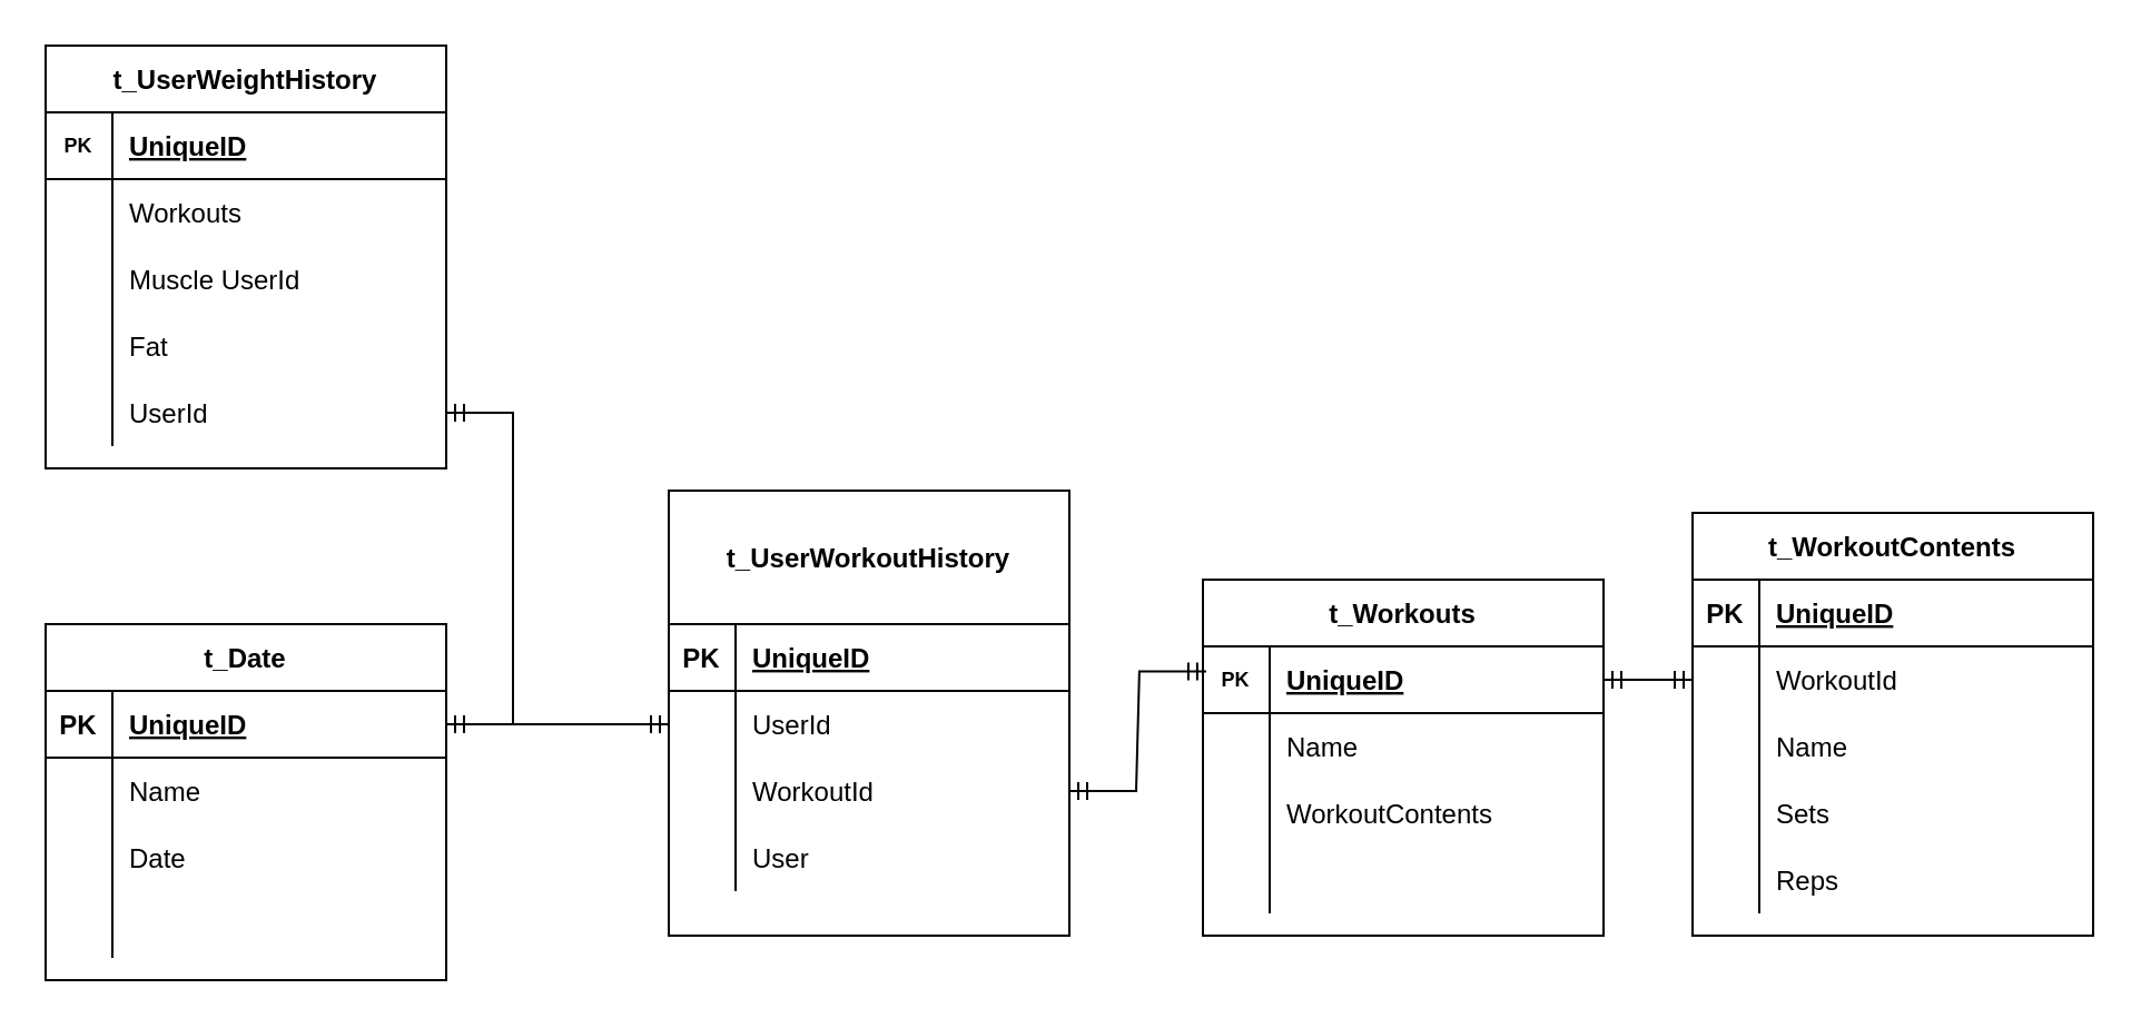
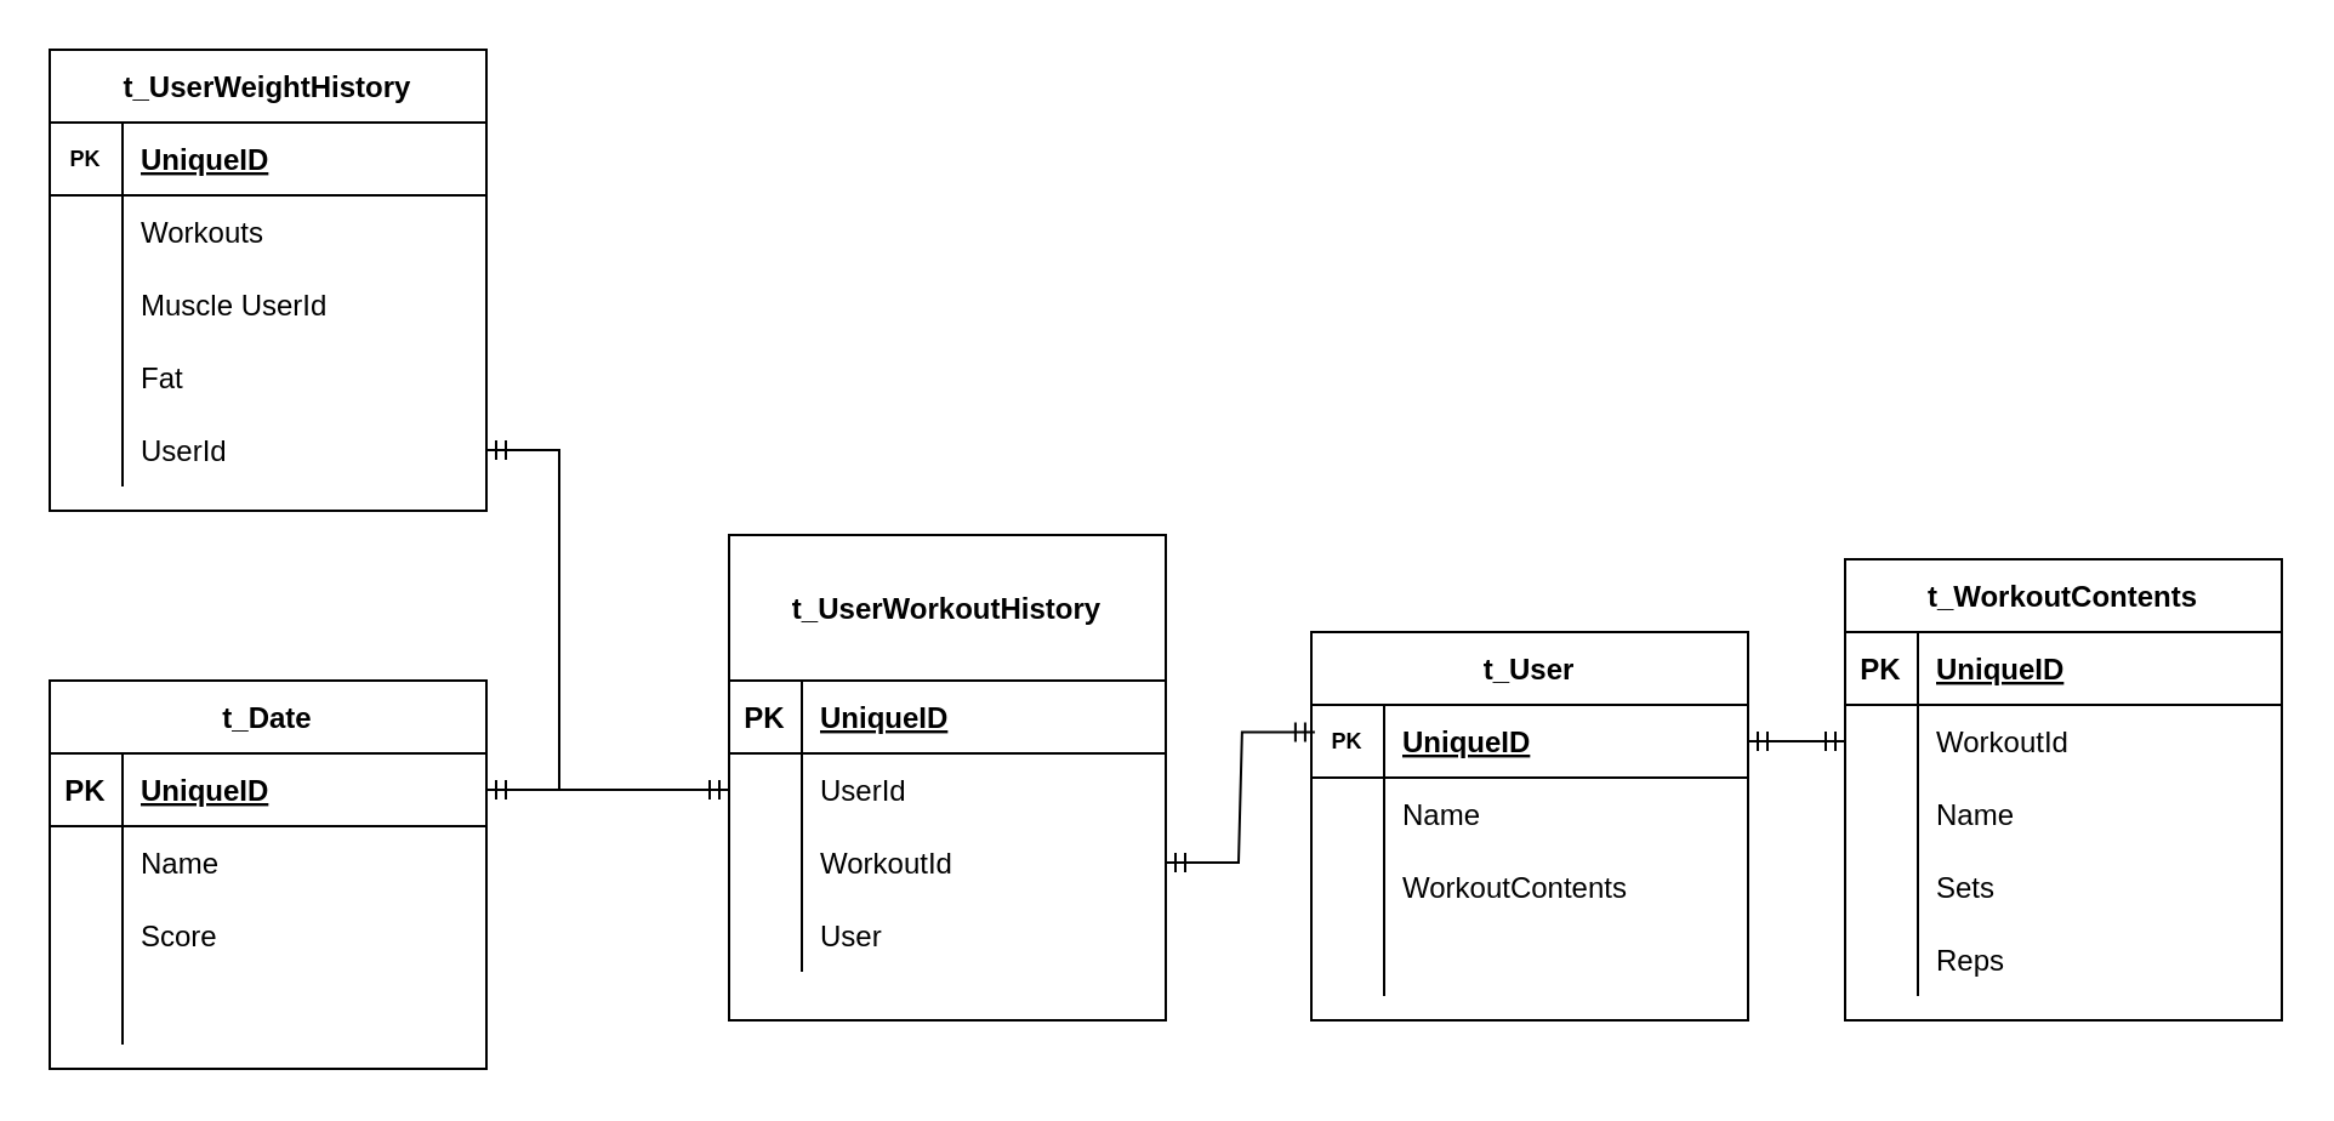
- <mxCell id="47" value="t_Workouts" style="shape=table;startSize=30;container=1;collapsible=1;childLayout=tableLayout;fixedRows=1;rowLines=0;fontStyle=1;align=center;resizeLast=1;fontSize=12;" vertex="1" parent="1"><mxGeometry x="540" y="260" width="180" height="160" as="geometry" /></mxCell>
+ <mxCell id="47" value="t_User" style="shape=table;startSize=30;container=1;collapsible=1;childLayout=tableLayout;fixedRows=1;rowLines=0;fontStyle=1;align=center;resizeLast=1;fontSize=12;" vertex="1" parent="1"><mxGeometry x="540" y="260" width="180" height="160" as="geometry" /></mxCell>
- <mxCell id="11" value="Date" style="shape=partialRectangle;connectable=0;fillColor=none;top=0;left=0;bottom=0;right=0;align=left;spacingLeft=6;overflow=hidden;" vertex="1" parent="9"><mxGeometry x="30" width="150" height="30" as="geometry"><mxRectangle width="150" height="30" as="alternateBounds" /></mxGeometry></mxCell>
+ <mxCell id="11" value="Score" style="shape=partialRectangle;connectable=0;fillColor=none;top=0;left=0;bottom=0;right=0;align=left;spacingLeft=6;overflow=hidden;" vertex="1" parent="9"><mxGeometry x="30" width="150" height="30" as="geometry"><mxRectangle width="150" height="30" as="alternateBounds" /></mxGeometry></mxCell>
